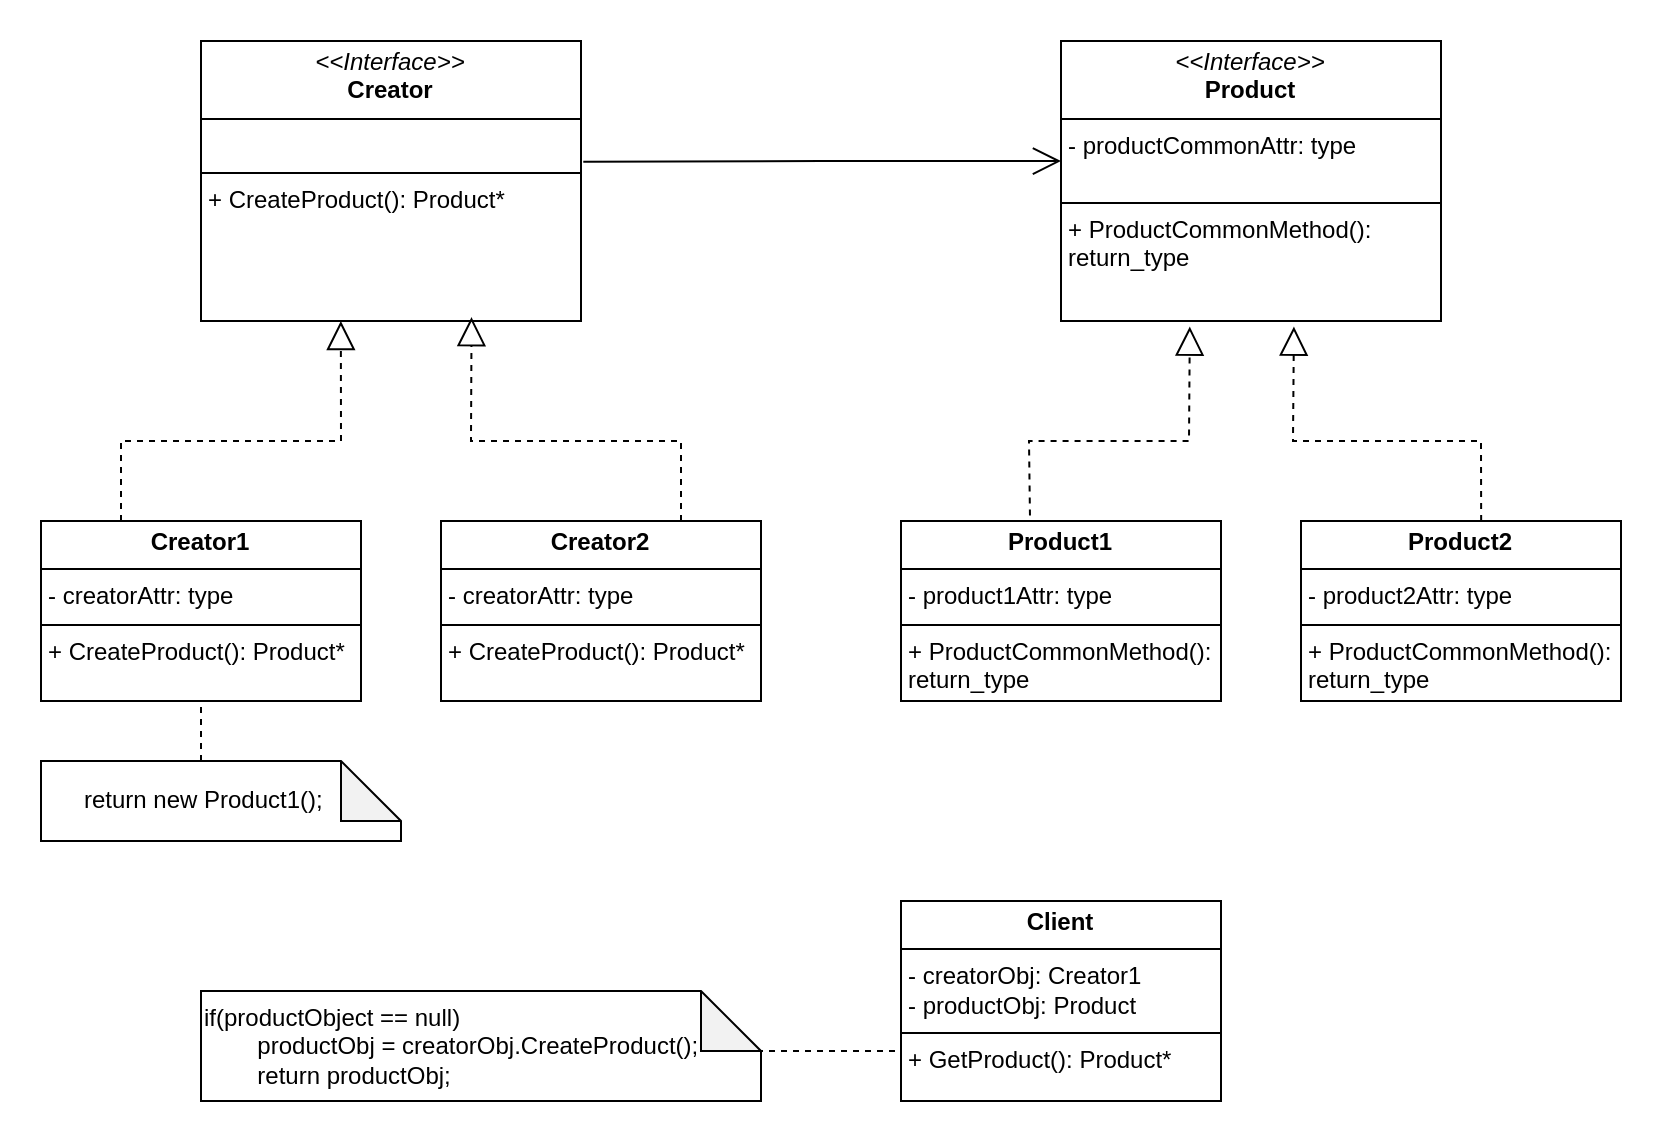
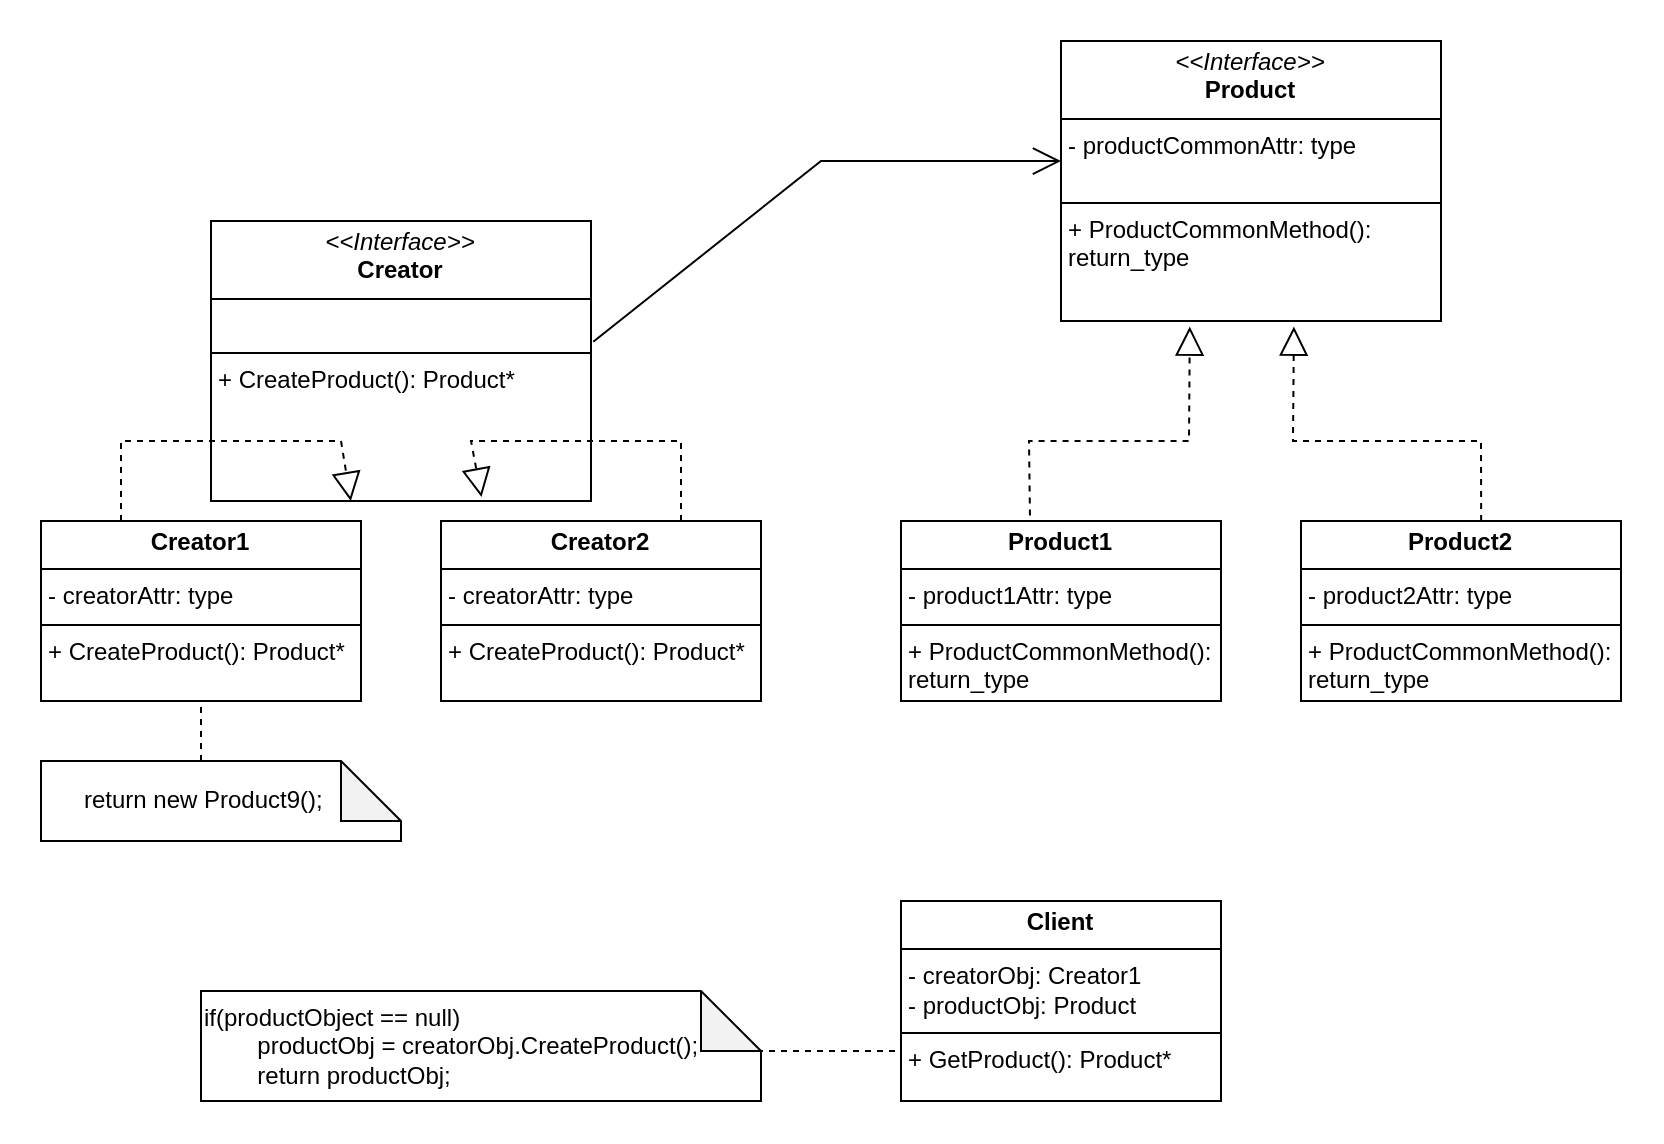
- <mxCell id="2" value="&lt;p style=&quot;margin:0px;margin-top:4px;text-align:center;&quot;&gt;&lt;i&gt;&amp;lt;&amp;lt;Interface&amp;gt;&amp;gt;&lt;/i&gt;&lt;br&gt;&lt;b&gt;Creator&lt;/b&gt;&lt;/p&gt;&lt;hr size=&quot;1&quot; style=&quot;border-style:solid;&quot;&gt;&lt;p style=&quot;margin:0px;margin-left:4px;&quot;&gt;&lt;br&gt;&lt;/p&gt;&lt;hr size=&quot;1&quot; style=&quot;border-style:solid;&quot;&gt;&lt;p style=&quot;margin:0px;margin-left:4px;&quot;&gt;+ CreateProduct(): Product*&lt;br&gt;&lt;br&gt;&lt;/p&gt;" style="verticalAlign=top;align=left;overflow=fill;html=1;whiteSpace=wrap;" vertex="1" parent="1"><mxGeometry x="100" y="20" width="190" height="140" as="geometry" /></mxCell>
+ <mxCell id="2" value="&lt;p style=&quot;margin:0px;margin-top:4px;text-align:center;&quot;&gt;&lt;i&gt;&amp;lt;&amp;lt;Interface&amp;gt;&amp;gt;&lt;/i&gt;&lt;br&gt;&lt;b&gt;Creator&lt;/b&gt;&lt;/p&gt;&lt;hr size=&quot;1&quot; style=&quot;border-style:solid;&quot;&gt;&lt;p style=&quot;margin:0px;margin-left:4px;&quot;&gt;&lt;br&gt;&lt;/p&gt;&lt;hr size=&quot;1&quot; style=&quot;border-style:solid;&quot;&gt;&lt;p style=&quot;margin:0px;margin-left:4px;&quot;&gt;+ CreateProduct(): Product*&lt;br&gt;&lt;br&gt;&lt;/p&gt;" style="verticalAlign=top;align=left;overflow=fill;html=1;whiteSpace=wrap;" vertex="1" parent="1"><mxGeometry x="105" y="110" width="190" height="140" as="geometry" /></mxCell>
- <mxCell id="14" value="return new Product1();&amp;nbsp; &amp;nbsp; &amp;nbsp;" style="shape=note;whiteSpace=wrap;html=1;backgroundOutline=1;darkOpacity=0.05;" vertex="1" parent="1"><mxGeometry x="20" y="380" width="180" height="40" as="geometry" /></mxCell>
+ <mxCell id="14" value="return new Product9();&amp;nbsp; &amp;nbsp; &amp;nbsp;" style="shape=note;whiteSpace=wrap;html=1;backgroundOutline=1;darkOpacity=0.05;" vertex="1" parent="1"><mxGeometry x="20" y="380" width="180" height="40" as="geometry" /></mxCell>
